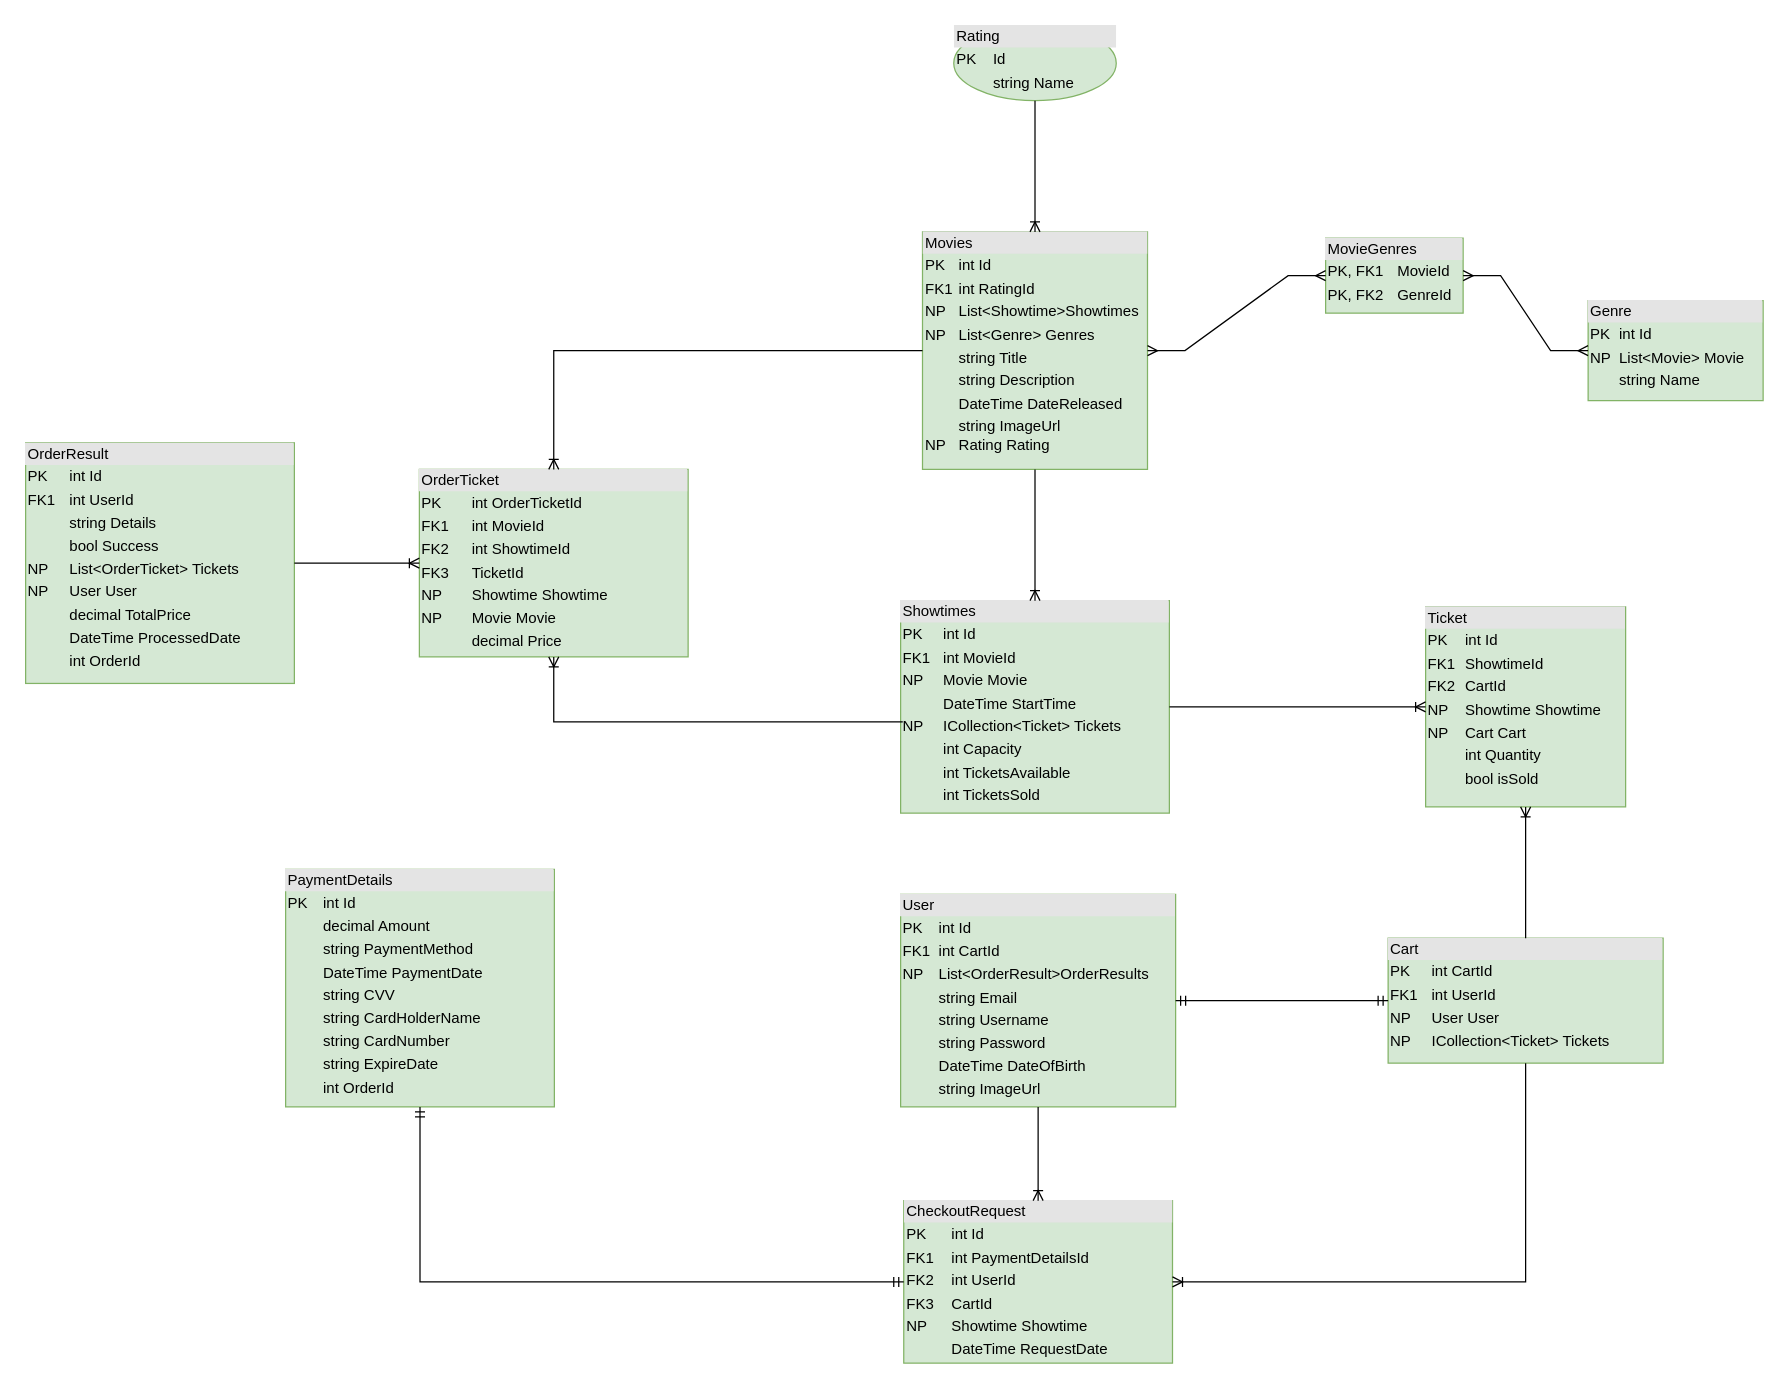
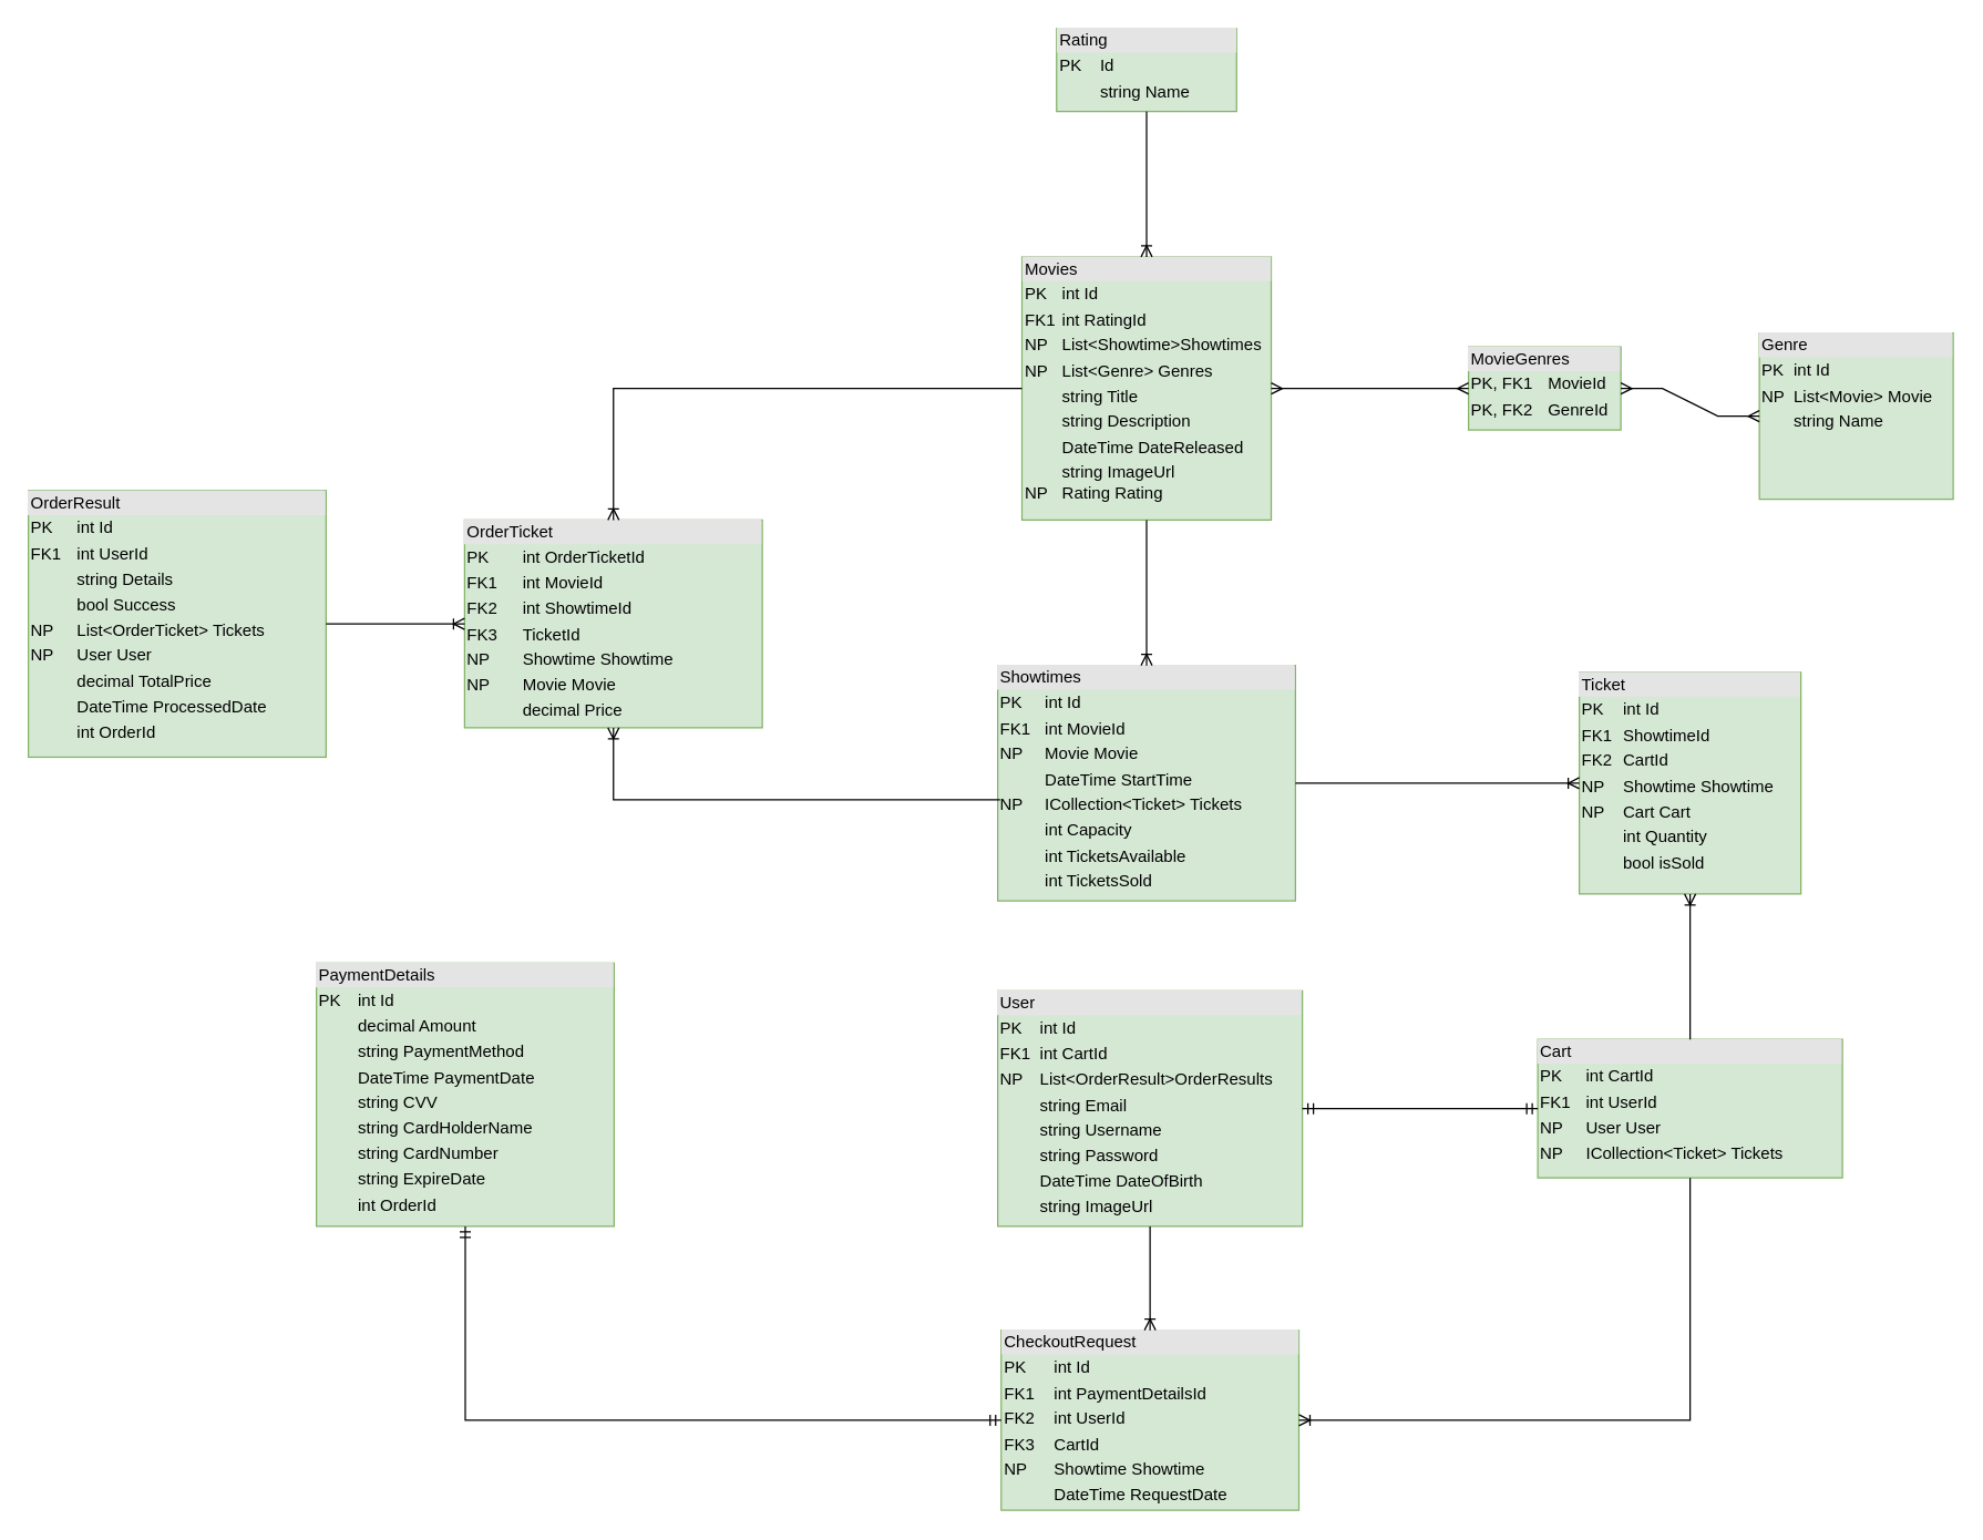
- <mxCell id="20" value="&lt;div style=&quot;box-sizing:border-box;width:100%;background:#e4e4e4;padding:2px;&quot;&gt;Rating&lt;/div&gt;&lt;table style=&quot;width:100%;font-size:1em;&quot; cellpadding=&quot;2&quot; cellspacing=&quot;0&quot;&gt;&lt;tbody&gt;&lt;tr&gt;&lt;td&gt;PK&lt;/td&gt;&lt;td&gt;Id&lt;/td&gt;&lt;/tr&gt;&lt;tr&gt;&lt;td&gt;&lt;br&gt;&lt;/td&gt;&lt;td&gt;string Name&lt;/td&gt;&lt;/tr&gt;&lt;tr&gt;&lt;td&gt;&lt;br&gt;&lt;/td&gt;&lt;td&gt;&lt;/td&gt;&lt;/tr&gt;&lt;tr&gt;&lt;td&gt;&lt;br&gt;&lt;/td&gt;&lt;td&gt;&lt;/td&gt;&lt;/tr&gt;&lt;/tbody&gt;&lt;/table&gt;" style="ellipse;verticalAlign=top;align=left;overflow=fill;html=1;whiteSpace=wrap;fillColor=#d5e8d4;strokeColor=#82b366;" vertex="1" parent="1"><mxGeometry x="762.5" y="20" width="130" height="60" as="geometry" /></mxCell>
+ <mxCell id="20" value="&lt;div style=&quot;box-sizing:border-box;width:100%;background:#e4e4e4;padding:2px;&quot;&gt;Rating&lt;/div&gt;&lt;table style=&quot;width:100%;font-size:1em;&quot; cellpadding=&quot;2&quot; cellspacing=&quot;0&quot;&gt;&lt;tbody&gt;&lt;tr&gt;&lt;td&gt;PK&lt;/td&gt;&lt;td&gt;Id&lt;/td&gt;&lt;/tr&gt;&lt;tr&gt;&lt;td&gt;&lt;br&gt;&lt;/td&gt;&lt;td&gt;string Name&lt;/td&gt;&lt;/tr&gt;&lt;tr&gt;&lt;td&gt;&lt;br&gt;&lt;/td&gt;&lt;td&gt;&lt;/td&gt;&lt;/tr&gt;&lt;tr&gt;&lt;td&gt;&lt;br&gt;&lt;/td&gt;&lt;td&gt;&lt;/td&gt;&lt;/tr&gt;&lt;/tbody&gt;&lt;/table&gt;" style="verticalAlign=top;align=left;overflow=fill;html=1;whiteSpace=wrap;fillColor=#d5e8d4;strokeColor=#82b366;" vertex="1" parent="1"><mxGeometry x="762.5" y="20" width="130" height="60" as="geometry" /></mxCell>
- <mxCell id="5" value="&lt;div style=&quot;box-sizing:border-box;width:100%;background:#e4e4e4;padding:2px;&quot;&gt;MovieGenres&lt;/div&gt;&lt;table style=&quot;width:100%;font-size:1em;&quot; cellpadding=&quot;2&quot; cellspacing=&quot;0&quot;&gt;&lt;tbody&gt;&lt;tr&gt;&lt;td&gt;PK, FK1&lt;/td&gt;&lt;td&gt;MovieId&lt;/td&gt;&lt;/tr&gt;&lt;tr&gt;&lt;td&gt;PK, FK2&lt;/td&gt;&lt;td&gt;GenreId&lt;/td&gt;&lt;/tr&gt;&lt;tr&gt;&lt;td&gt;&lt;br&gt;&lt;/td&gt;&lt;td&gt;&lt;/td&gt;&lt;/tr&gt;&lt;tr&gt;&lt;td&gt;&lt;br&gt;&lt;/td&gt;&lt;td&gt;&lt;/td&gt;&lt;/tr&gt;&lt;/tbody&gt;&lt;/table&gt;" style="verticalAlign=top;align=left;overflow=fill;html=1;whiteSpace=wrap;fillColor=#d5e8d4;strokeColor=#82b366;" vertex="1" parent="1"><mxGeometry x="1060" y="190" width="110" height="60" as="geometry" /></mxCell>
+ <mxCell id="5" value="&lt;div style=&quot;box-sizing:border-box;width:100%;background:#e4e4e4;padding:2px;&quot;&gt;MovieGenres&lt;/div&gt;&lt;table style=&quot;width:100%;font-size:1em;&quot; cellpadding=&quot;2&quot; cellspacing=&quot;0&quot;&gt;&lt;tbody&gt;&lt;tr&gt;&lt;td&gt;PK, FK1&lt;/td&gt;&lt;td&gt;MovieId&lt;/td&gt;&lt;/tr&gt;&lt;tr&gt;&lt;td&gt;PK, FK2&lt;/td&gt;&lt;td&gt;GenreId&lt;/td&gt;&lt;/tr&gt;&lt;tr&gt;&lt;td&gt;&lt;br&gt;&lt;/td&gt;&lt;td&gt;&lt;/td&gt;&lt;/tr&gt;&lt;tr&gt;&lt;td&gt;&lt;br&gt;&lt;/td&gt;&lt;td&gt;&lt;/td&gt;&lt;/tr&gt;&lt;/tbody&gt;&lt;/table&gt;" style="verticalAlign=top;align=left;overflow=fill;html=1;whiteSpace=wrap;fillColor=#d5e8d4;strokeColor=#82b366;" vertex="1" parent="1"><mxGeometry x="1060" y="250" width="110" height="60" as="geometry" /></mxCell>
- <mxCell id="4" value="&lt;div style=&quot;box-sizing:border-box;width:100%;background:#e4e4e4;padding:2px;&quot;&gt;Genre&lt;/div&gt;&lt;table style=&quot;width:100%;font-size:1em;&quot; cellpadding=&quot;2&quot; cellspacing=&quot;0&quot;&gt;&lt;tbody&gt;&lt;tr&gt;&lt;td&gt;PK&lt;/td&gt;&lt;td&gt;int Id&lt;/td&gt;&lt;/tr&gt;&lt;tr&gt;&lt;td&gt;NP&lt;/td&gt;&lt;td&gt;List&amp;lt;Movie&amp;gt; Movie&lt;/td&gt;&lt;/tr&gt;&lt;tr&gt;&lt;td&gt;&lt;br&gt;&lt;/td&gt;&lt;td&gt;string Name&lt;/td&gt;&lt;/tr&gt;&lt;tr&gt;&lt;td&gt;&lt;br&gt;&lt;/td&gt;&lt;td&gt;&lt;br&gt;&lt;/td&gt;&lt;/tr&gt;&lt;tr&gt;&lt;td&gt;&lt;br&gt;&lt;/td&gt;&lt;td&gt;&lt;/td&gt;&lt;/tr&gt;&lt;/tbody&gt;&lt;/table&gt;" style="verticalAlign=top;align=left;overflow=fill;html=1;whiteSpace=wrap;fillColor=#d5e8d4;strokeColor=#82b366;" vertex="1" parent="1"><mxGeometry x="1270" y="240" width="140" height="80" as="geometry" /></mxCell>
+ <mxCell id="4" value="&lt;div style=&quot;box-sizing:border-box;width:100%;background:#e4e4e4;padding:2px;&quot;&gt;Genre&lt;/div&gt;&lt;table style=&quot;width:100%;font-size:1em;&quot; cellpadding=&quot;2&quot; cellspacing=&quot;0&quot;&gt;&lt;tbody&gt;&lt;tr&gt;&lt;td&gt;PK&lt;/td&gt;&lt;td&gt;int Id&lt;/td&gt;&lt;/tr&gt;&lt;tr&gt;&lt;td&gt;NP&lt;/td&gt;&lt;td&gt;List&amp;lt;Movie&amp;gt; Movie&lt;/td&gt;&lt;/tr&gt;&lt;tr&gt;&lt;td&gt;&lt;br&gt;&lt;/td&gt;&lt;td&gt;string Name&lt;/td&gt;&lt;/tr&gt;&lt;tr&gt;&lt;td&gt;&lt;br&gt;&lt;/td&gt;&lt;td&gt;&lt;br&gt;&lt;/td&gt;&lt;/tr&gt;&lt;tr&gt;&lt;td&gt;&lt;br&gt;&lt;/td&gt;&lt;td&gt;&lt;/td&gt;&lt;/tr&gt;&lt;/tbody&gt;&lt;/table&gt;" style="verticalAlign=top;align=left;overflow=fill;html=1;whiteSpace=wrap;fillColor=#d5e8d4;strokeColor=#82b366;" vertex="1" parent="1"><mxGeometry x="1270" y="240" width="140" height="120" as="geometry" /></mxCell>
